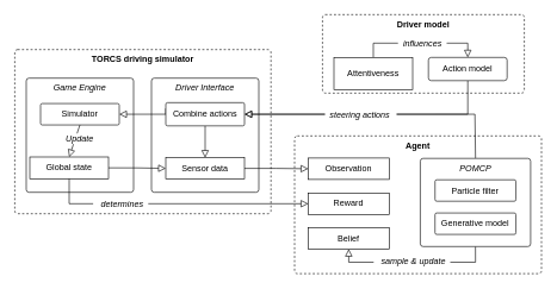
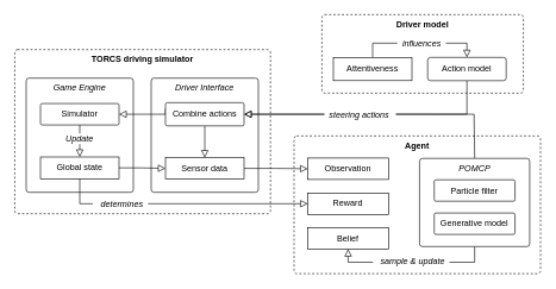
- <mxCell id="31" value="&lt;font style=&quot;font-size: 12px;&quot;&gt;Attentiveness&lt;/font&gt;" style="rounded=0;whiteSpace=wrap;html=1;labelBackgroundColor=#ffffff;fontSize=12;strokeWidth=1;arcSize=8;" parent="1" vertex="1"><mxGeometry x="466" y="80" width="110" height="45" as="geometry" /></mxCell>
+ <mxCell id="31" value="&lt;font style=&quot;font-size: 12px;&quot;&gt;Attentiveness&lt;/font&gt;" style="rounded=0;whiteSpace=wrap;html=1;labelBackgroundColor=#ffffff;fontSize=12;strokeWidth=1;arcSize=8;" parent="1" vertex="1"><mxGeometry x="466" y="80" width="110" height="32.5" as="geometry" /></mxCell>
- <mxCell id="15" value="Global state" style="rounded=0;whiteSpace=wrap;html=1;fontSize=12;strokeWidth=1;verticalAlign=middle;arcSize=8;" parent="1" vertex="1"><mxGeometry x="41" y="219.5" width="110" height="30.5" as="geometry" /></mxCell>
+ <mxCell id="15" value="Global state" style="rounded=0;whiteSpace=wrap;html=1;fontSize=12;strokeWidth=1;verticalAlign=middle;arcSize=8;" parent="1" vertex="1"><mxGeometry x="56" y="219.5" width="110" height="30.5" as="geometry" /></mxCell>
